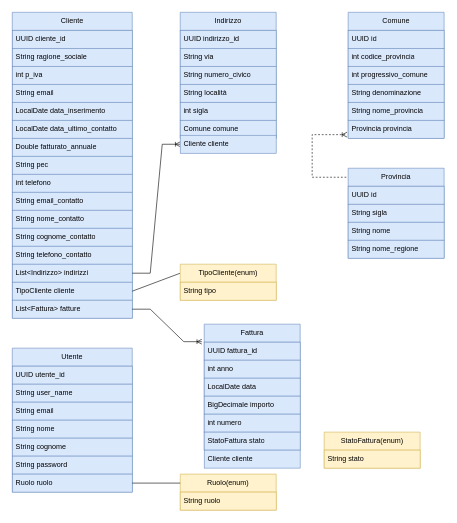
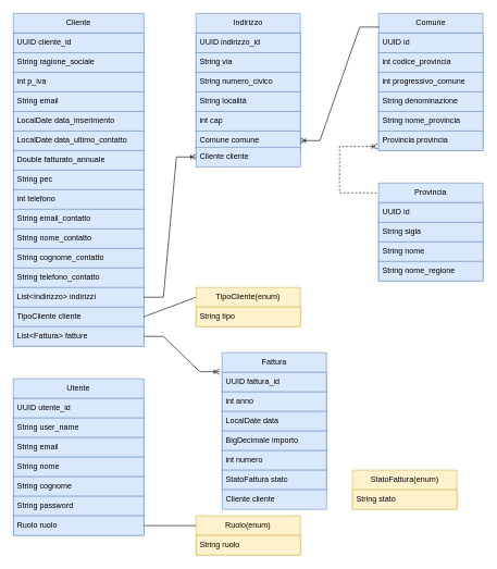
+ <mxCell id="64" value="" style="edgeStyle=entityRelationEdgeStyle;fontSize=12;html=1;endArrow=ERoneToMany;rounded=0;entryX=1;entryY=0.5;entryDx=0;entryDy=0;exitX=0.006;exitY=0.1;exitDx=0;exitDy=0;exitPerimeter=0;" edge="1" parent="1" source="26" target="8"><mxGeometry width="100" height="100" relative="1" as="geometry"><mxPoint x="770" y="337.95" as="sourcePoint" /><mxPoint x="885.04" y="170" as="targetPoint" /></mxGeometry></mxCell>
- <mxCell id="7" value="int sigla" style="text;strokeColor=#6c8ebf;fillColor=#dae8fc;align=left;verticalAlign=middle;spacingLeft=4;spacingRight=4;overflow=hidden;points=[[0,0.5],[1,0.5]];portConstraint=eastwest;rotatable=0;whiteSpace=wrap;html=1;" parent="2" vertex="1"><mxGeometry y="150" width="160" height="30" as="geometry" /></mxCell>
+ <mxCell id="7" value="int cap" style="text;strokeColor=#6c8ebf;fillColor=#dae8fc;align=left;verticalAlign=middle;spacingLeft=4;spacingRight=4;overflow=hidden;points=[[0,0.5],[1,0.5]];portConstraint=eastwest;rotatable=0;whiteSpace=wrap;html=1;" parent="2" vertex="1"><mxGeometry y="150" width="160" height="30" as="geometry" /></mxCell>
